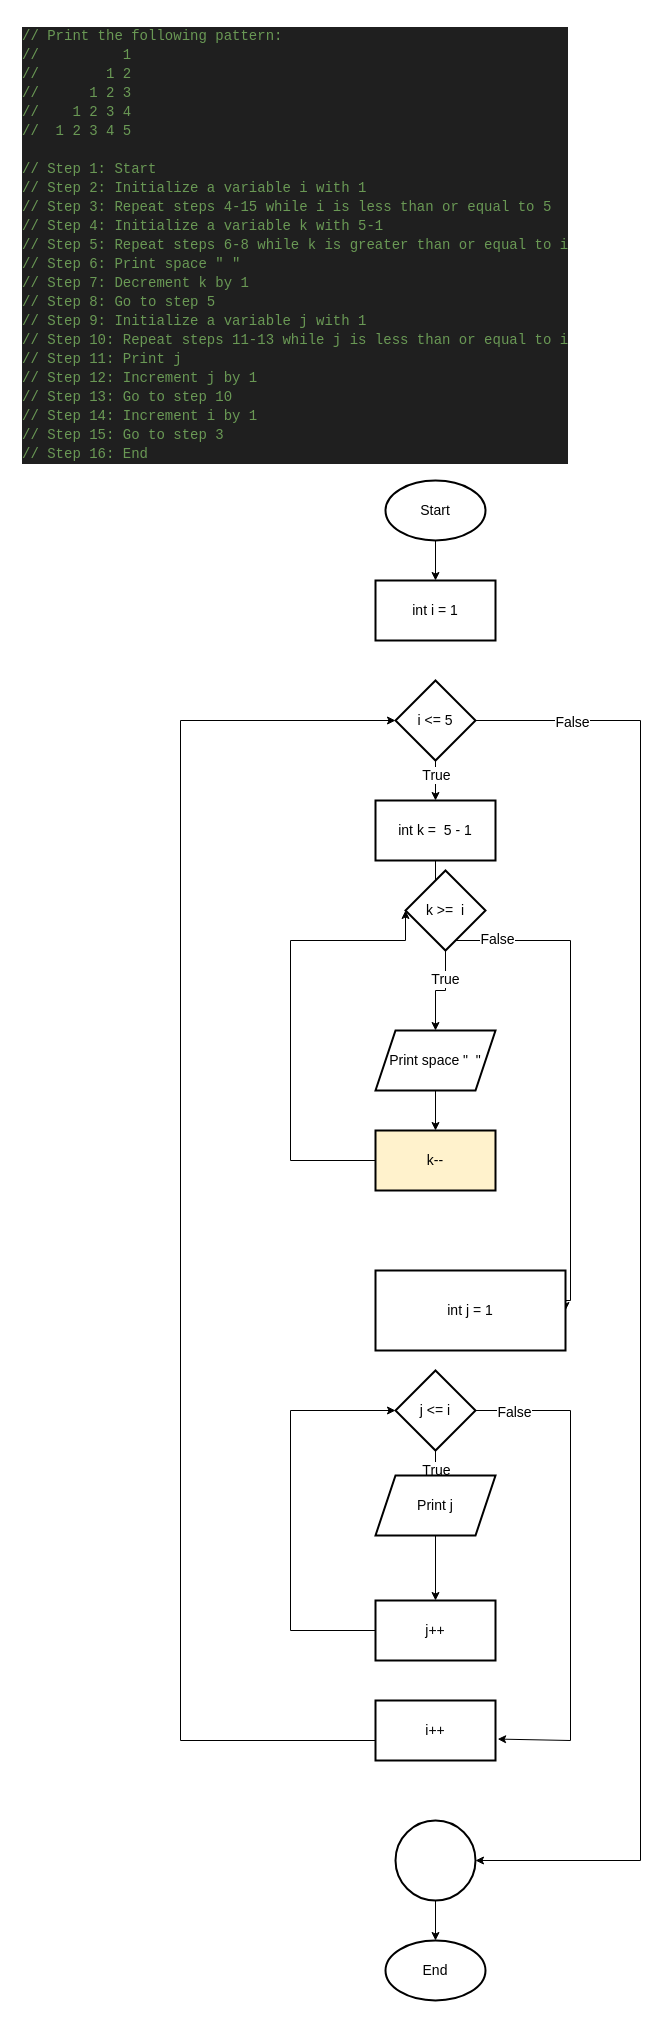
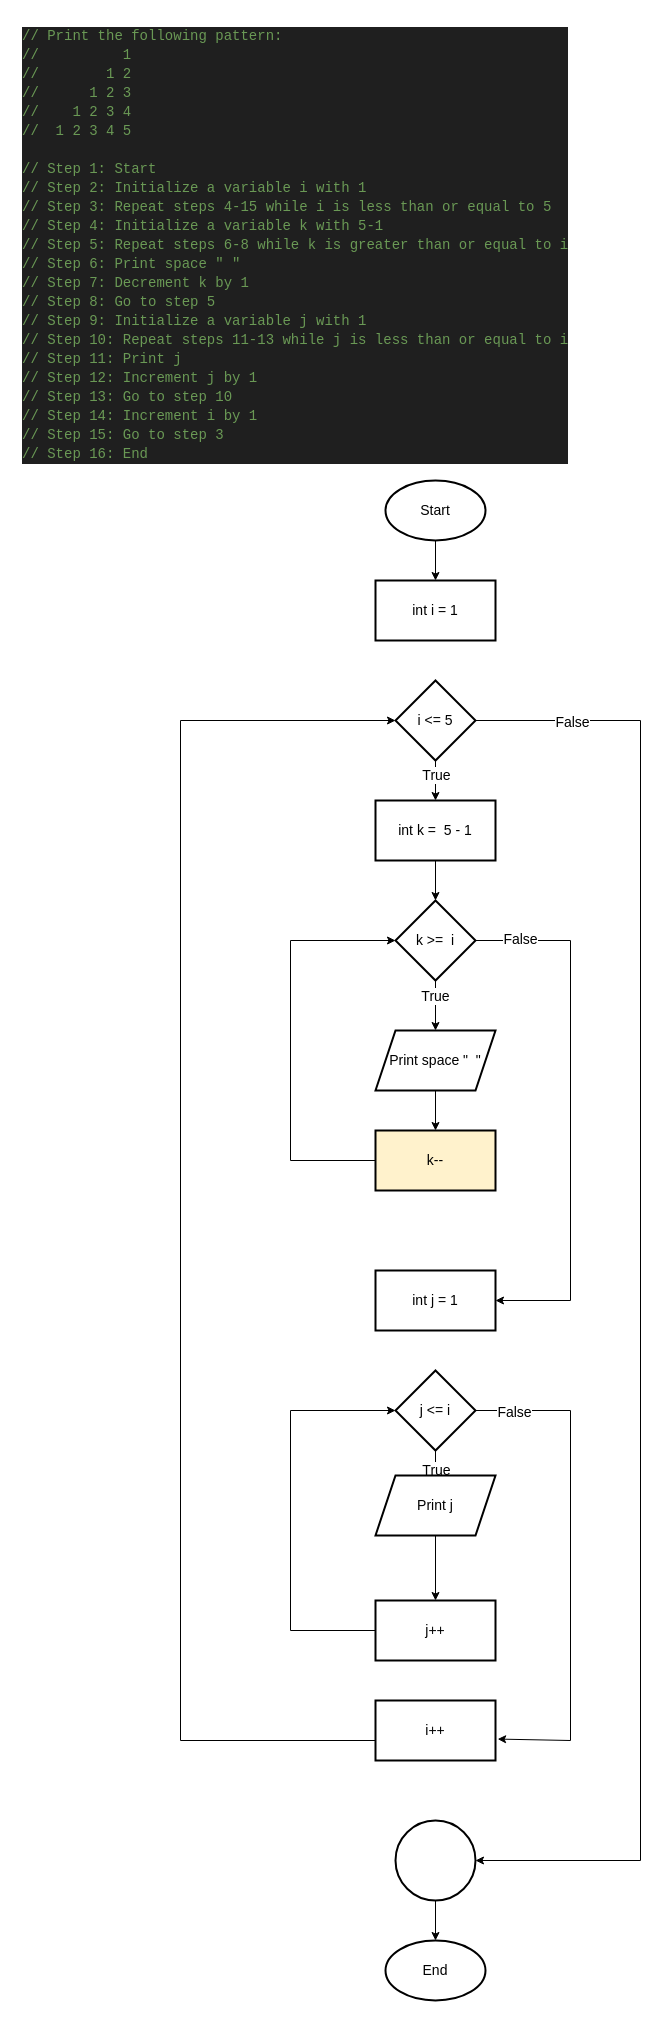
- <mxCell id="17" value="k &amp;gt;=&amp;nbsp; i" style="rhombus;whiteSpace=wrap;html=1;strokeWidth=2;fontSize=14;" vertex="1" parent="1"><mxGeometry x="405" y="870" width="80" height="80" as="geometry" /></mxCell>
+ <mxCell id="17" value="k &amp;gt;=&amp;nbsp; i" style="rhombus;whiteSpace=wrap;html=1;strokeWidth=2;fontSize=14;" vertex="1" parent="1"><mxGeometry x="395" y="900" width="80" height="80" as="geometry" /></mxCell>
- <mxCell id="20" value="int j = 1" style="whiteSpace=wrap;html=1;strokeWidth=2;fontSize=14;" vertex="1" parent="1"><mxGeometry x="375" y="1270" width="190" height="80" as="geometry" /></mxCell>
+ <mxCell id="20" value="int j = 1" style="whiteSpace=wrap;html=1;strokeWidth=2;fontSize=14;" vertex="1" parent="1"><mxGeometry x="375" y="1270" width="120" height="60" as="geometry" /></mxCell>
